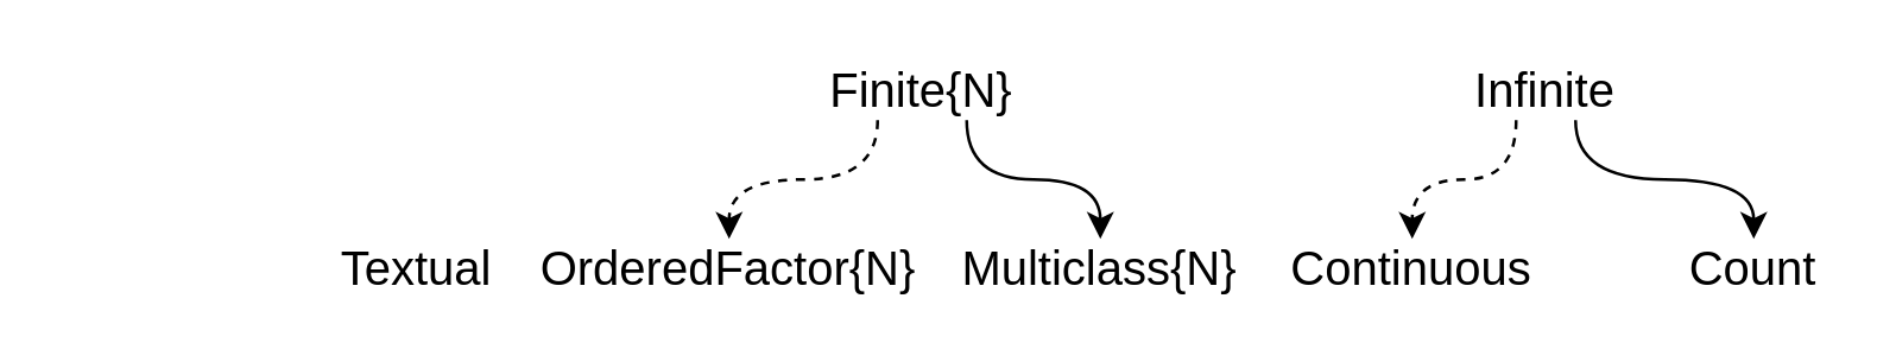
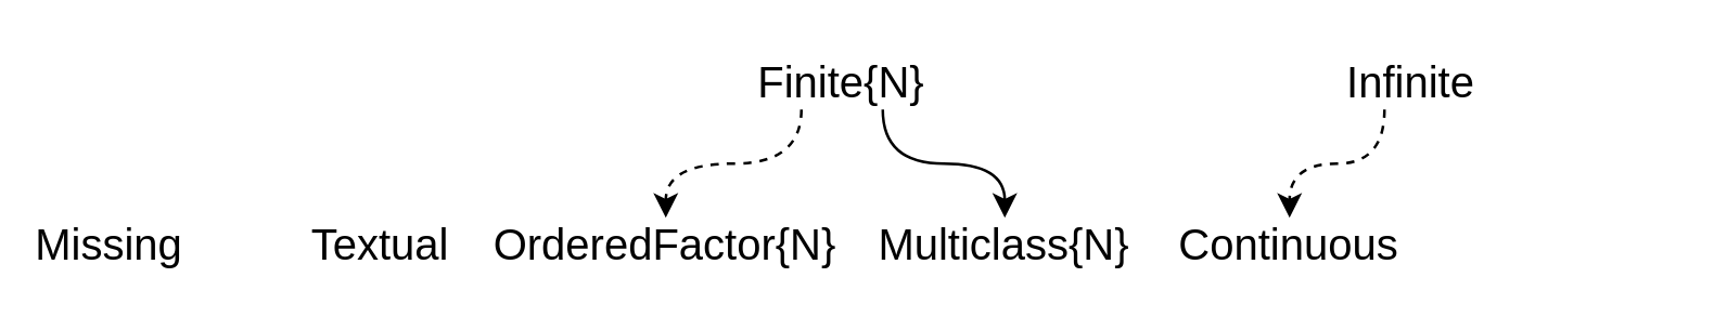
- <mxCell id="5" style="edgeStyle=orthogonalEdgeStyle;curved=1;rounded=0;orthogonalLoop=1;jettySize=auto;html=1;exitX=0.75;exitY=1;exitDx=0;exitDy=0;entryX=0.5;entryY=0;entryDx=0;entryDy=0;spacingLeft=0;spacing=5;fontFamily=Helvetica;" parent="1" source="7" target="9" edge="1"><mxGeometry relative="1" as="geometry" /></mxCell>
+ <mxCell id="8" value="&lt;font style=&quot;font-size: 16px&quot;&gt;Missing&lt;/font&gt;" style="text;html=1;strokeColor=none;fillColor=none;align=center;verticalAlign=middle;whiteSpace=wrap;rounded=0;spacingLeft=0;spacing=5;fontFamily=Helvetica;" parent="1" vertex="1"><mxGeometry x="20" y="80" width="40" height="20" as="geometry" /></mxCell>
- <mxCell id="9" value="&lt;font style=&quot;font-size: 16px&quot;&gt;Count&lt;/font&gt;" style="text;html=1;strokeColor=none;fillColor=none;align=center;verticalAlign=middle;whiteSpace=wrap;rounded=0;spacingLeft=0;spacing=5;fontFamily=Helvetica;" parent="1" vertex="1"><mxGeometry x="570" y="80" width="40" height="20" as="geometry" /></mxCell>
